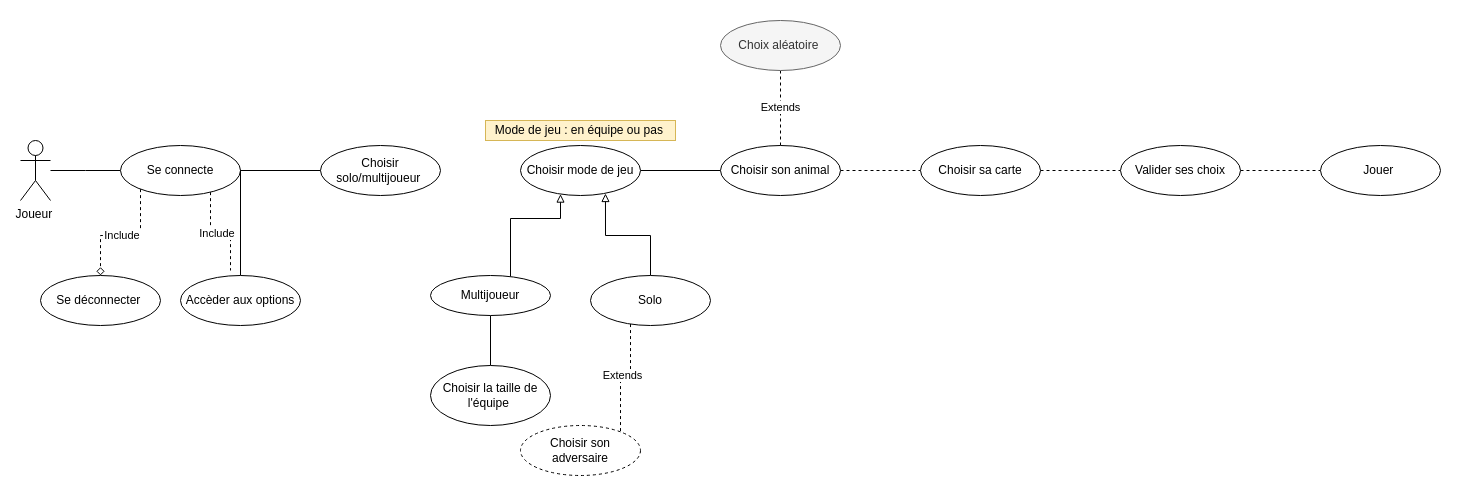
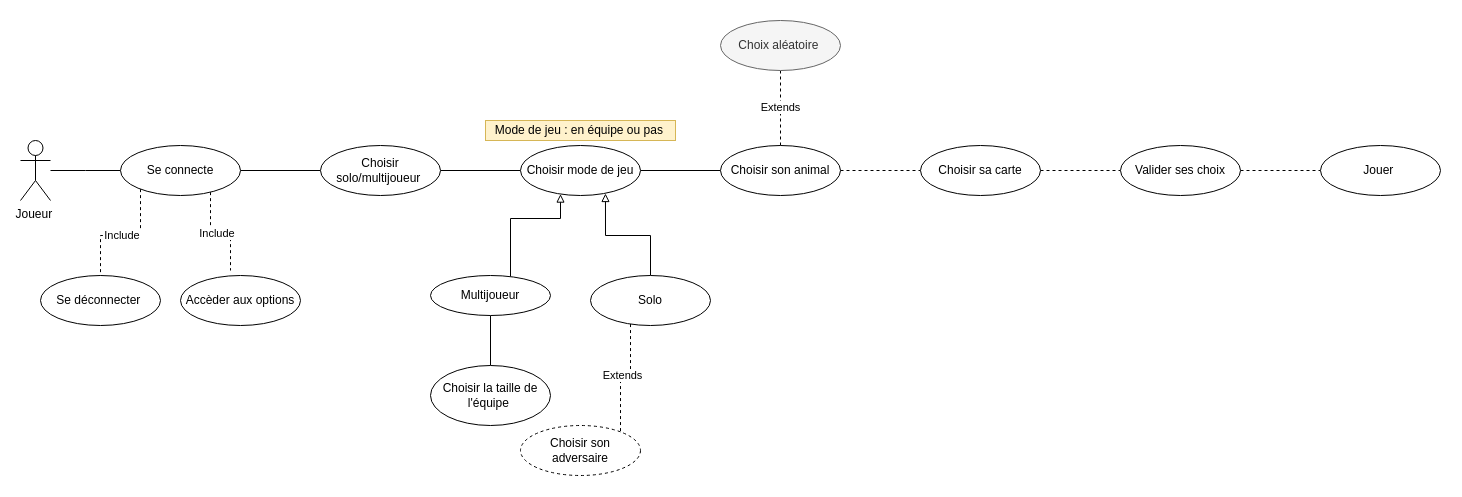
- <mxCell id="8" value="" style="edgeStyle=orthogonalEdgeStyle;rounded=0;orthogonalLoop=1;jettySize=auto;html=1;endArrow=none;endFill=0;" edge="1" parent="1" source="9" target="15"><mxGeometry relative="1" as="geometry" /></mxCell>
+ <mxCell id="8" value="" style="edgeStyle=orthogonalEdgeStyle;rounded=0;orthogonalLoop=1;jettySize=auto;html=1;endArrow=none;endFill=0;" edge="1" parent="1" source="9" target="13"><mxGeometry relative="1" as="geometry" /></mxCell>
- <mxCell id="5" value="Include&amp;nbsp;" style="edgeStyle=orthogonalEdgeStyle;rounded=0;orthogonalLoop=1;jettySize=auto;html=1;endArrow=diamond;endFill=0;dashed=1;" edge="1" parent="1" source="7" target="14"><mxGeometry relative="1" as="geometry"><Array as="points"><mxPoint x="140" y="235" /><mxPoint x="100" y="235" /></Array></mxGeometry></mxCell>
+ <mxCell id="5" value="Include&amp;nbsp;" style="edgeStyle=orthogonalEdgeStyle;rounded=0;orthogonalLoop=1;jettySize=auto;html=1;endArrow=none;endFill=0;dashed=1;" edge="1" parent="1" source="7" target="14"><mxGeometry relative="1" as="geometry"><Array as="points"><mxPoint x="140" y="235" /><mxPoint x="100" y="235" /></Array></mxGeometry></mxCell>
